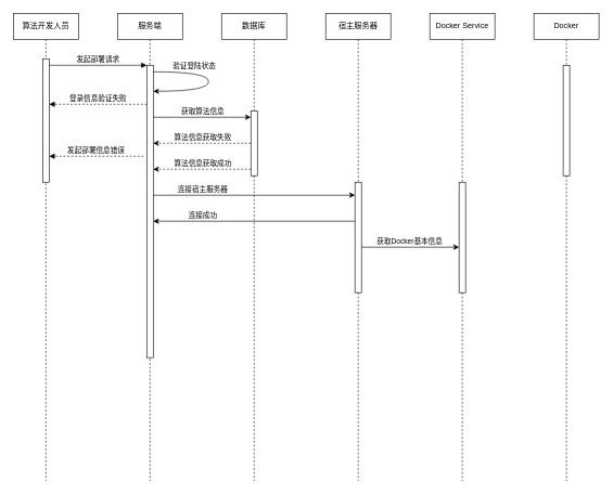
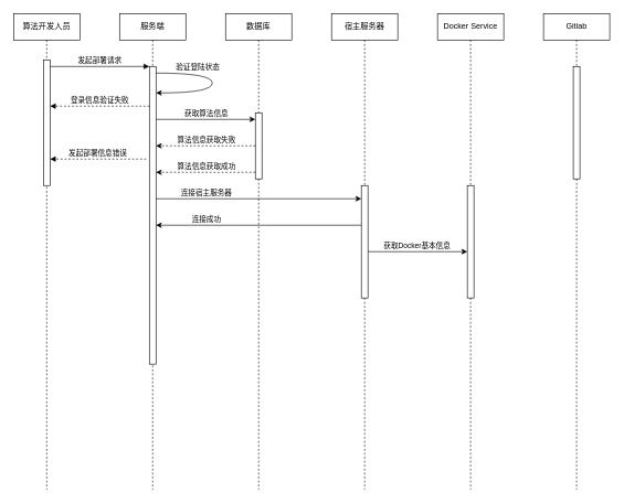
- <mxCell id="18" value="Docker" style="shape=umlLifeline;perimeter=lifelinePerimeter;whiteSpace=wrap;html=1;container=0;dropTarget=0;collapsible=0;recursiveResize=0;outlineConnect=0;portConstraint=eastwest;newEdgeStyle={&quot;edgeStyle&quot;:&quot;elbowEdgeStyle&quot;,&quot;elbow&quot;:&quot;vertical&quot;,&quot;curved&quot;:0,&quot;rounded&quot;:0};" vertex="1" parent="1"><mxGeometry x="820" y="20" width="100" height="720" as="geometry" /></mxCell>
+ <mxCell id="18" value="Gitlab" style="shape=umlLifeline;perimeter=lifelinePerimeter;whiteSpace=wrap;html=1;container=0;dropTarget=0;collapsible=0;recursiveResize=0;outlineConnect=0;portConstraint=eastwest;newEdgeStyle={&quot;edgeStyle&quot;:&quot;elbowEdgeStyle&quot;,&quot;elbow&quot;:&quot;vertical&quot;,&quot;curved&quot;:0,&quot;rounded&quot;:0};" vertex="1" parent="1"><mxGeometry x="820" y="20" width="100" height="720" as="geometry" /></mxCell>
